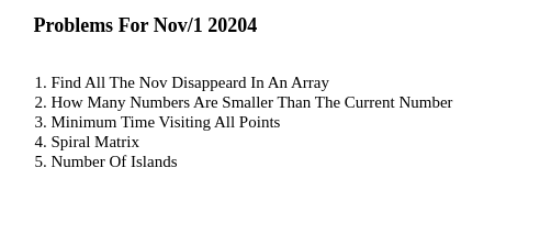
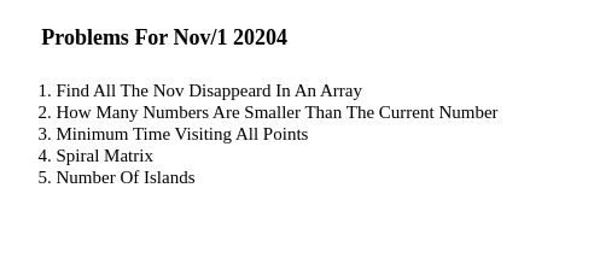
- <mxCell id="3" value="Problems For Nov/1 20204" style="text;strokeColor=none;fillColor=none;html=1;fontSize=24;fontStyle=1;verticalAlign=middle;align=center;rounded=1;sketch=1;hachureGap=4;jiggle=2;curveFitting=1;fontFamily=Architects Daughter;fontSource=https%3A%2F%2Ffonts.googleapis.com%2Fcss%3Ffamily%3DArchitects%2BDaughter;" vertex="1" parent="1"><mxGeometry x="15" y="10" width="322" height="41" as="geometry" /></mxCell>
+ <mxCell id="3" value="Problems For Nov/1 20204" style="text;strokeColor=none;fillColor=none;html=1;fontSize=24;fontStyle=1;verticalAlign=middle;align=center;rounded=1;sketch=1;hachureGap=4;jiggle=2;curveFitting=1;fontFamily=Architects Daughter;fontSource=https%3A%2F%2Ffonts.googleapis.com%2Fcss%3Ffamily%3DArchitects%2BDaughter;" vertex="1" parent="1"><mxGeometry x="20" y="20" width="322" height="41" as="geometry" /></mxCell>
